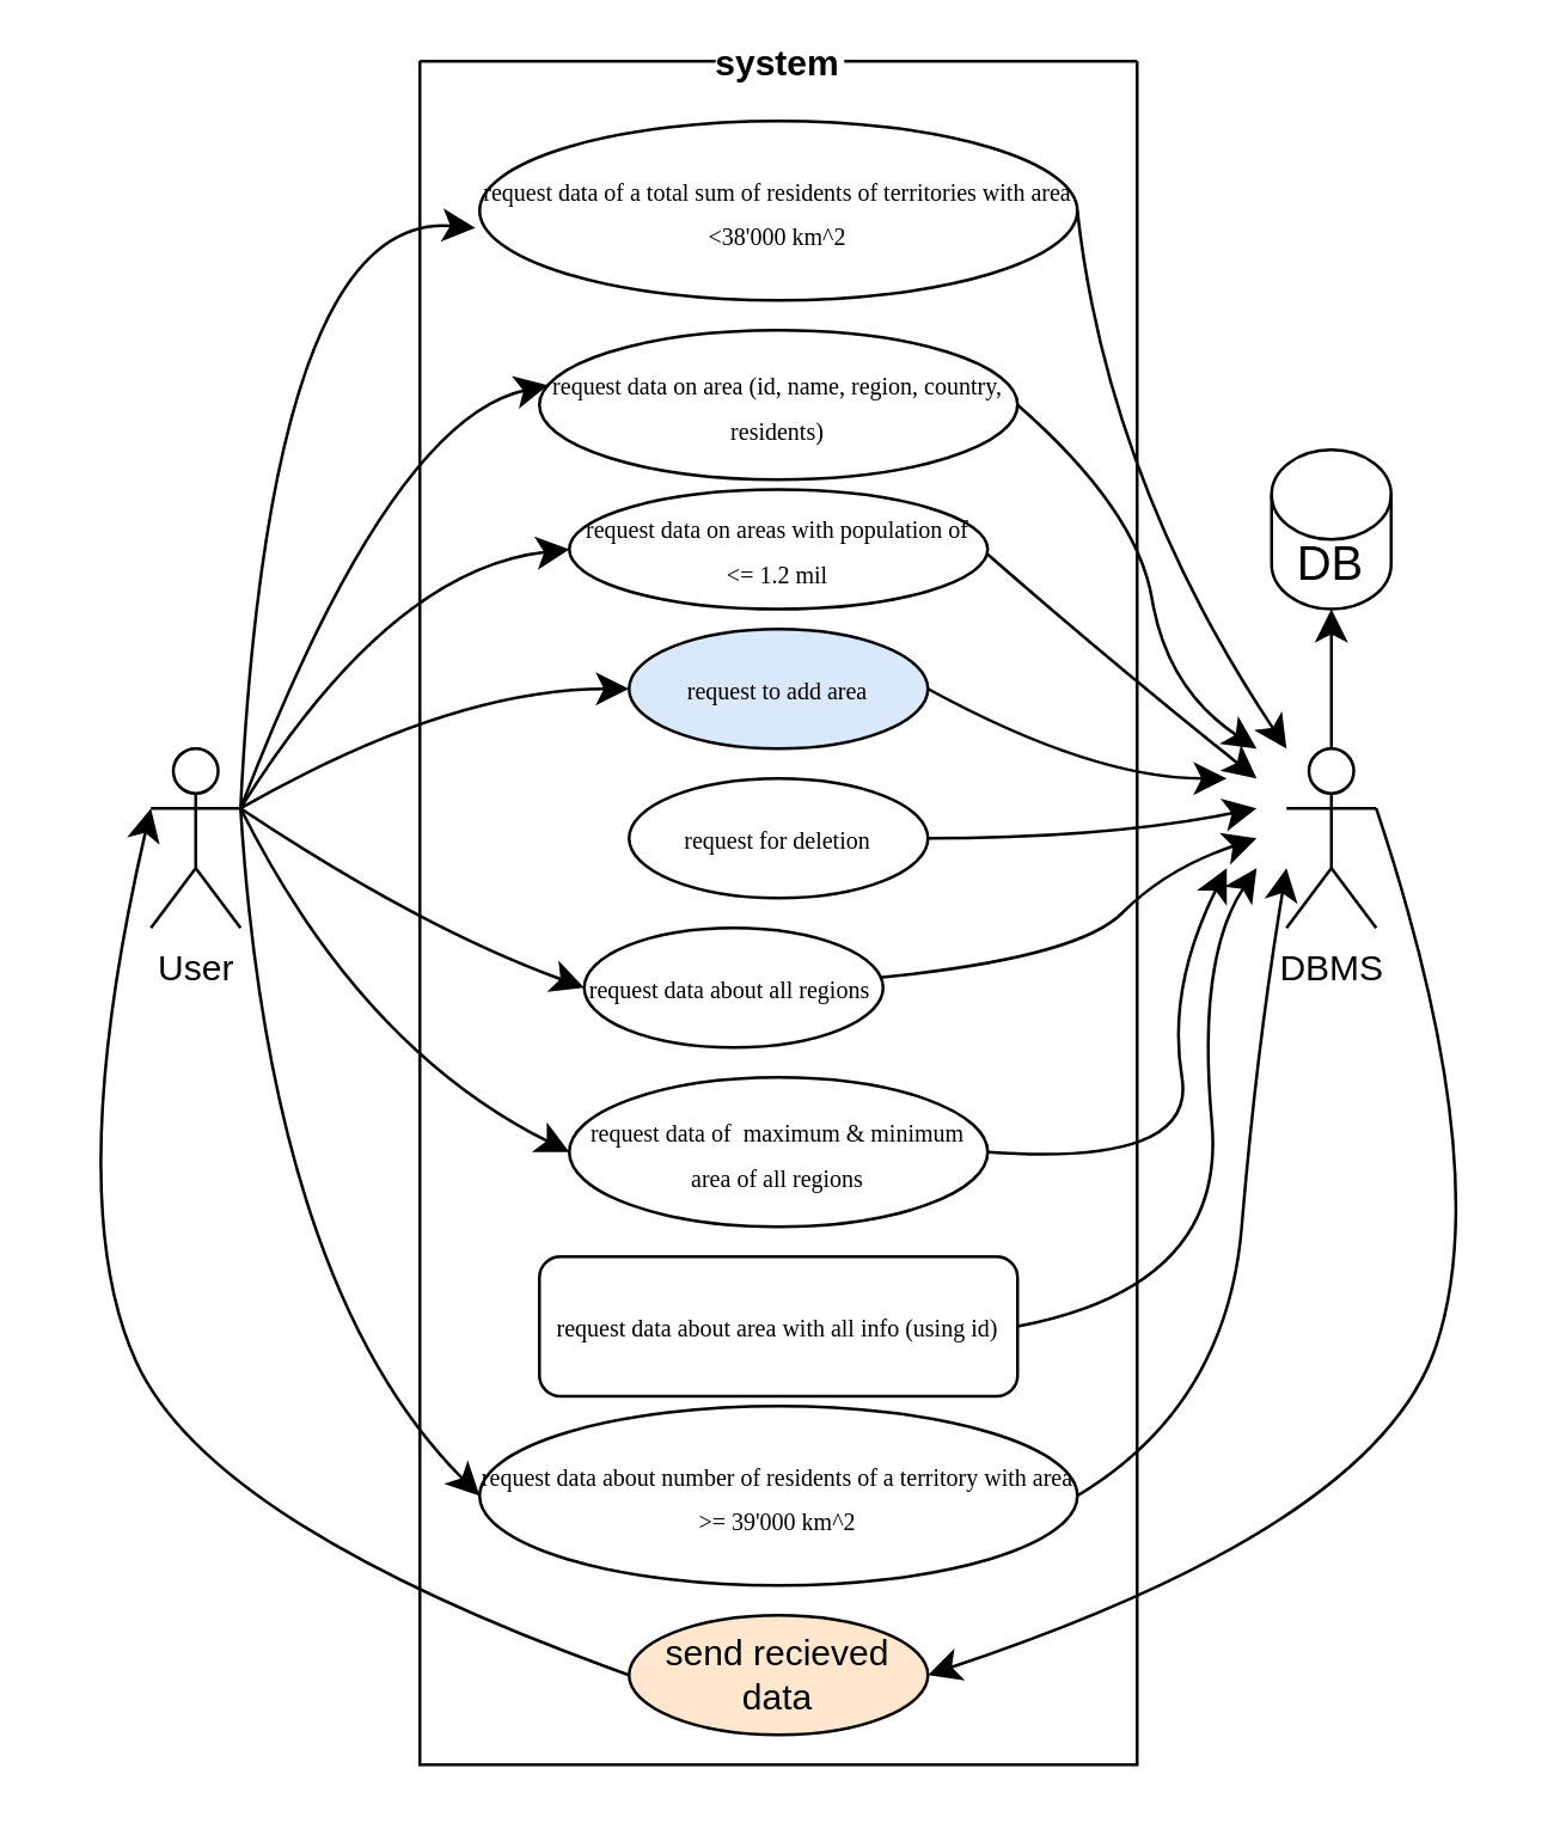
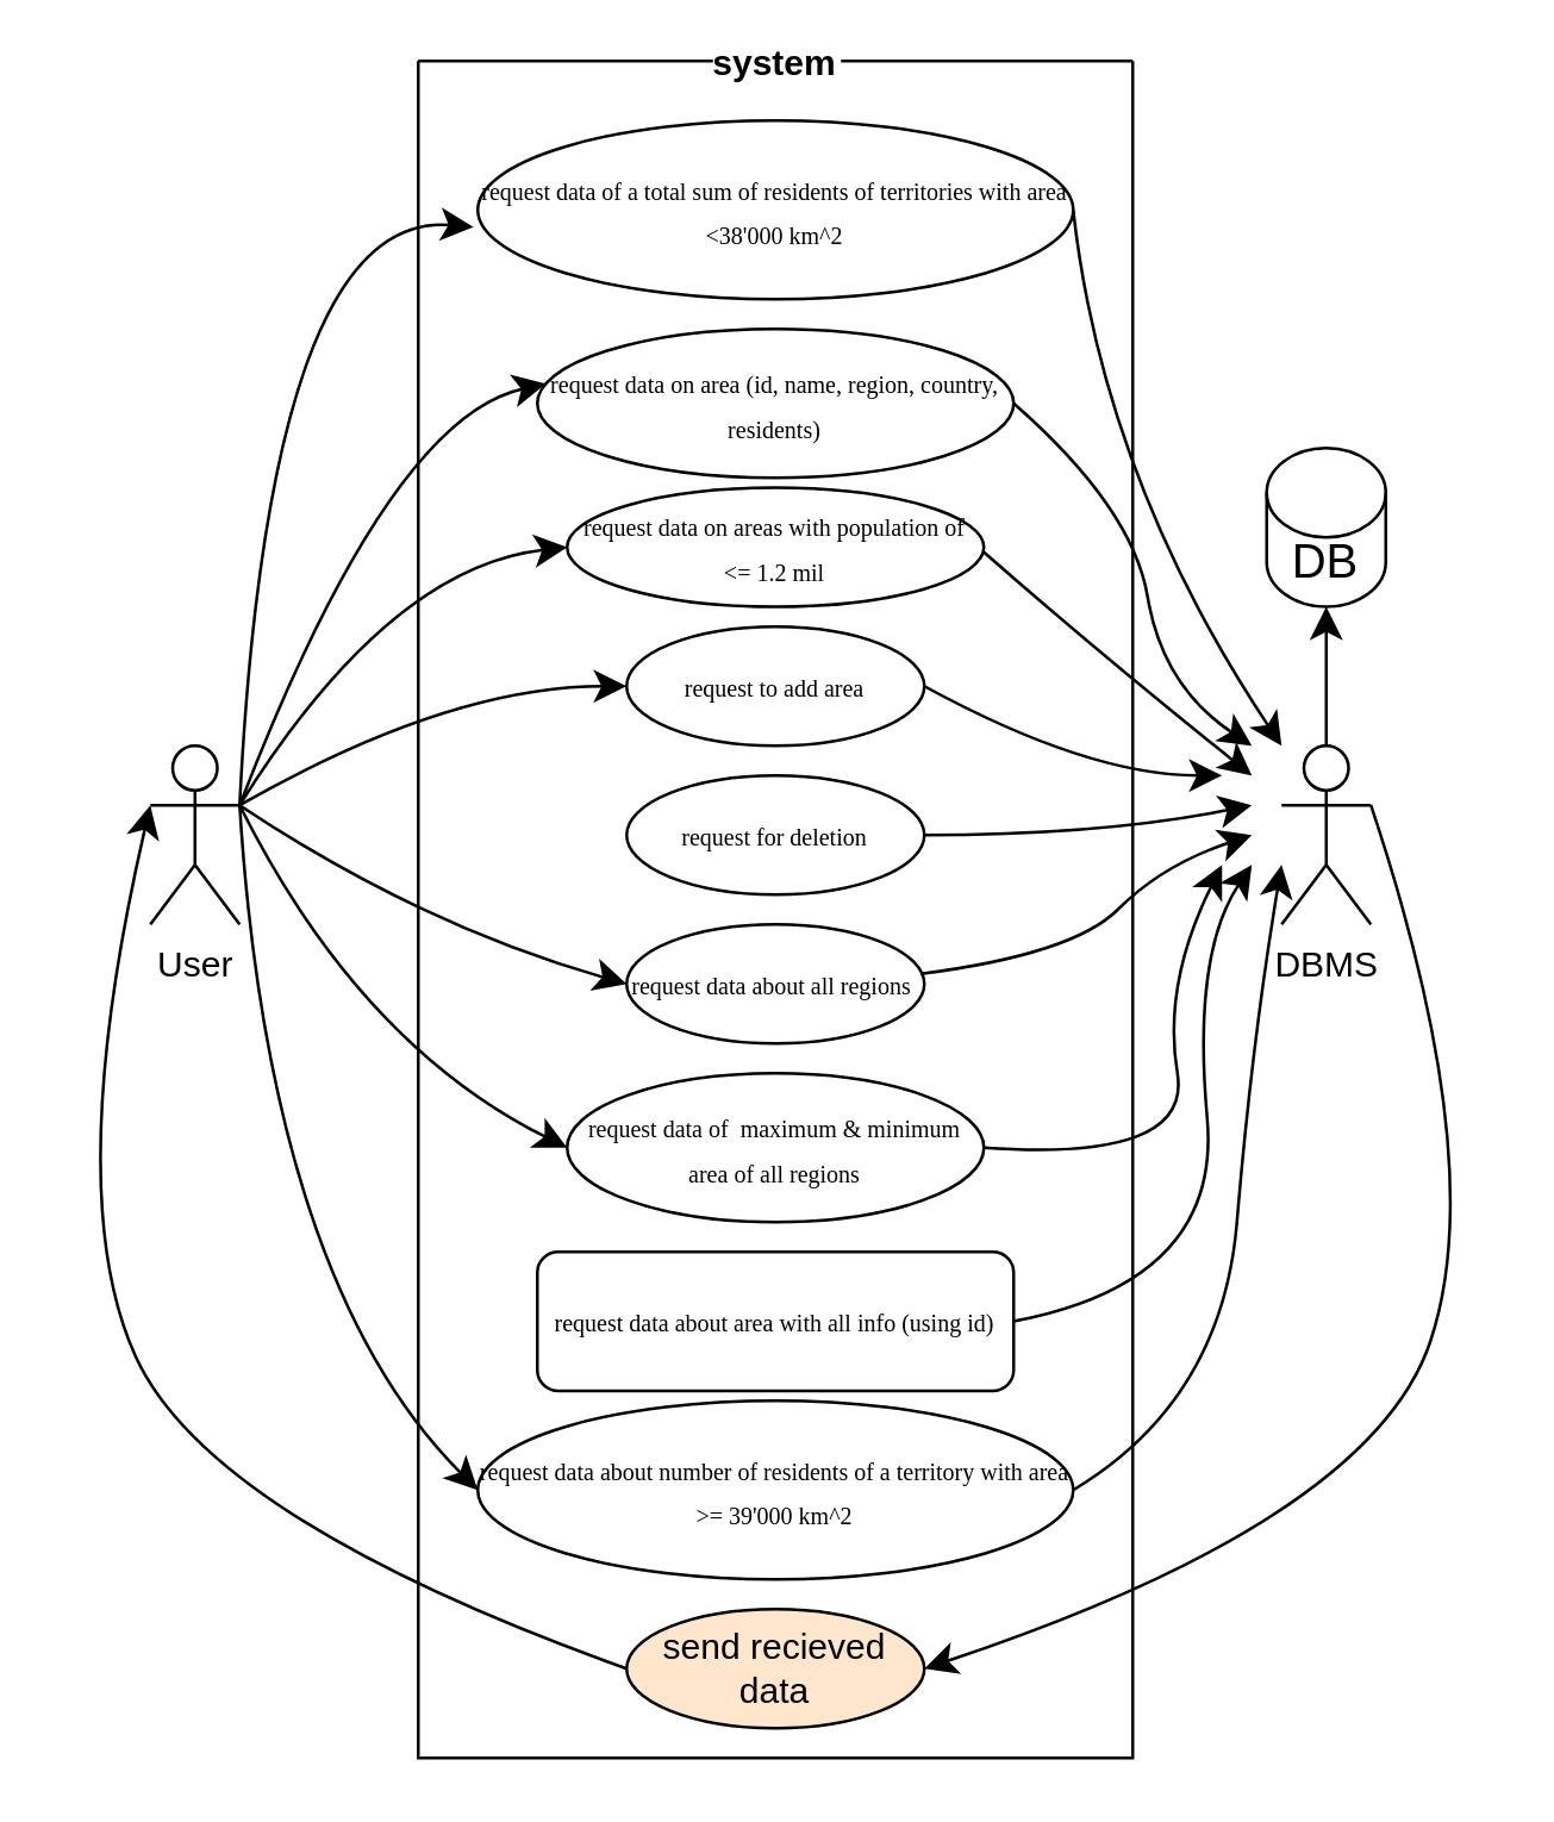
- <mxCell id="18" value="&lt;span style=&quot;font-family: Verdana; font-size: 8px;&quot;&gt;request to add area&lt;/span&gt;" style="ellipse;whiteSpace=wrap;html=1;align=center;newEdgeStyle={&quot;edgeStyle&quot;:&quot;entityRelationEdgeStyle&quot;,&quot;startArrow&quot;:&quot;none&quot;,&quot;endArrow&quot;:&quot;none&quot;,&quot;segment&quot;:10,&quot;curved&quot;:1,&quot;sourcePerimeterSpacing&quot;:0,&quot;targetPerimeterSpacing&quot;:0};treeFolding=1;treeMoving=1;fillColor=#dae8fc;" vertex="1" parent="1"><mxGeometry x="210" y="210" width="100" height="40" as="geometry" /></mxCell>
+ <mxCell id="18" value="&lt;span style=&quot;font-family: Verdana; font-size: 8px;&quot;&gt;request to add area&lt;/span&gt;" style="ellipse;whiteSpace=wrap;html=1;align=center;newEdgeStyle={&quot;edgeStyle&quot;:&quot;entityRelationEdgeStyle&quot;,&quot;startArrow&quot;:&quot;none&quot;,&quot;endArrow&quot;:&quot;none&quot;,&quot;segment&quot;:10,&quot;curved&quot;:1,&quot;sourcePerimeterSpacing&quot;:0,&quot;targetPerimeterSpacing&quot;:0};treeFolding=1;treeMoving=1;" vertex="1" parent="1"><mxGeometry x="210" y="210" width="100" height="40" as="geometry" /></mxCell>
- <mxCell id="21" value="&lt;span style=&quot;font-family: Verdana; font-size: 8px;&quot;&gt;request data about all regions&amp;nbsp;&lt;/span&gt;" style="ellipse;whiteSpace=wrap;html=1;align=center;newEdgeStyle={&quot;edgeStyle&quot;:&quot;entityRelationEdgeStyle&quot;,&quot;startArrow&quot;:&quot;none&quot;,&quot;endArrow&quot;:&quot;none&quot;,&quot;segment&quot;:10,&quot;curved&quot;:1,&quot;sourcePerimeterSpacing&quot;:0,&quot;targetPerimeterSpacing&quot;:0};treeFolding=1;treeMoving=1;" vertex="1" parent="1"><mxGeometry x="195" y="310" width="100" height="40" as="geometry" /></mxCell>
+ <mxCell id="21" value="&lt;span style=&quot;font-family: Verdana; font-size: 8px;&quot;&gt;request data about all regions&amp;nbsp;&lt;/span&gt;" style="ellipse;whiteSpace=wrap;html=1;align=center;newEdgeStyle={&quot;edgeStyle&quot;:&quot;entityRelationEdgeStyle&quot;,&quot;startArrow&quot;:&quot;none&quot;,&quot;endArrow&quot;:&quot;none&quot;,&quot;segment&quot;:10,&quot;curved&quot;:1,&quot;sourcePerimeterSpacing&quot;:0,&quot;targetPerimeterSpacing&quot;:0};treeFolding=1;treeMoving=1;" vertex="1" parent="1"><mxGeometry x="210" y="310" width="100" height="40" as="geometry" /></mxCell>
